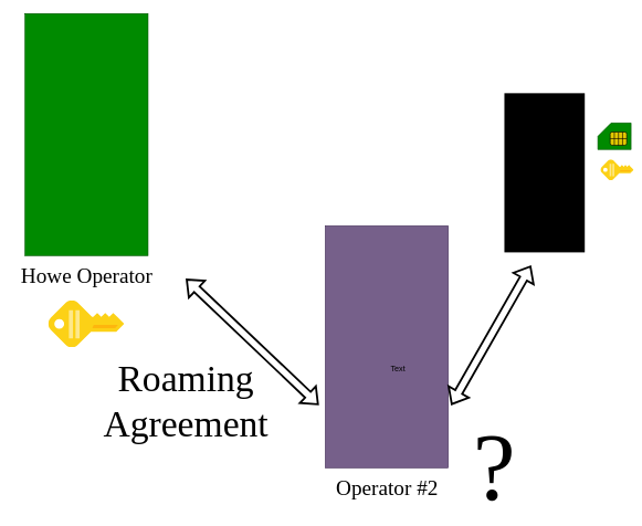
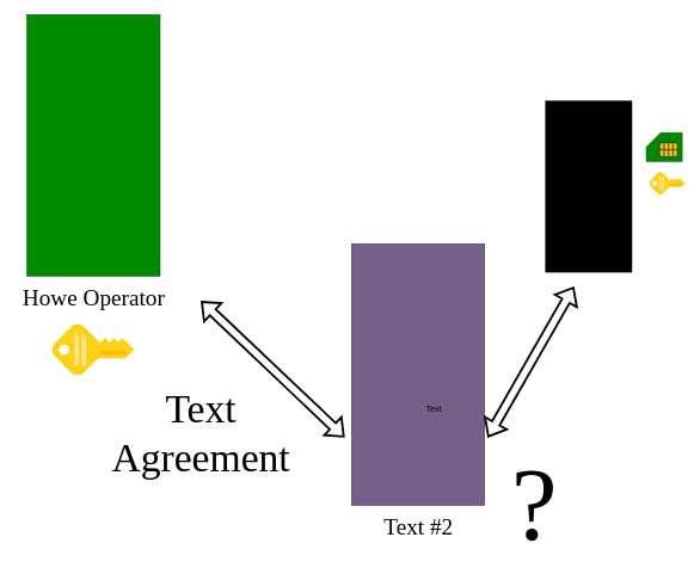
- <mxCell id="16" value="Text" style="text;html=1;align=center;verticalAlign=middle;whiteSpace=wrap;rounded=0;" vertex="1" parent="1"><mxGeometry y="540" width="60" height="30" as="geometry" x="570" /></mxCell>
+ <mxCell id="16" value="Text" style="text;html=1;align=center;verticalAlign=middle;whiteSpace=wrap;rounded=0;" vertex="1" parent="1"><mxGeometry x="575" y="555" width="60" height="30" as="geometry" /></mxCell>
- <mxCell id="20" value="&lt;font face=&quot;Times New Roman&quot; style=&quot;font-size: 56px;&quot;&gt;Roaming Agreement&lt;/font&gt;" style="text;html=1;align=center;verticalAlign=middle;whiteSpace=wrap;rounded=0;" vertex="1" parent="1"><mxGeometry x="120" y="500" width="320" height="210" as="geometry" /></mxCell>
+ <mxCell id="20" value="&lt;font face=&quot;Times New Roman&quot; style=&quot;font-size: 56px;&quot;&gt;Text Agreement&lt;/font&gt;" style="text;html=1;align=center;verticalAlign=middle;whiteSpace=wrap;rounded=0;" vertex="1" parent="1"><mxGeometry x="120" y="500" width="320" height="210" as="geometry" /></mxCell>
- <mxCell id="15" value="&lt;font face=&quot;Times New Roman&quot; style=&quot;font-size: 32px;&quot;&gt;Operator #2&lt;/font&gt;" style="text;html=1;align=center;verticalAlign=middle;resizable=0;points=[];autosize=1;strokeColor=none;fillColor=none;" vertex="1" parent="1"><mxGeometry x="492.7" y="710" width="180" height="50" as="geometry" /></mxCell>
+ <mxCell id="15" value="&lt;font face=&quot;Times New Roman&quot; style=&quot;font-size: 32px;&quot;&gt;Text #2&lt;/font&gt;" style="text;html=1;align=center;verticalAlign=middle;resizable=0;points=[];autosize=1;strokeColor=none;fillColor=none;" vertex="1" parent="1"><mxGeometry x="492.7" y="710" width="180" height="50" as="geometry" /></mxCell>
